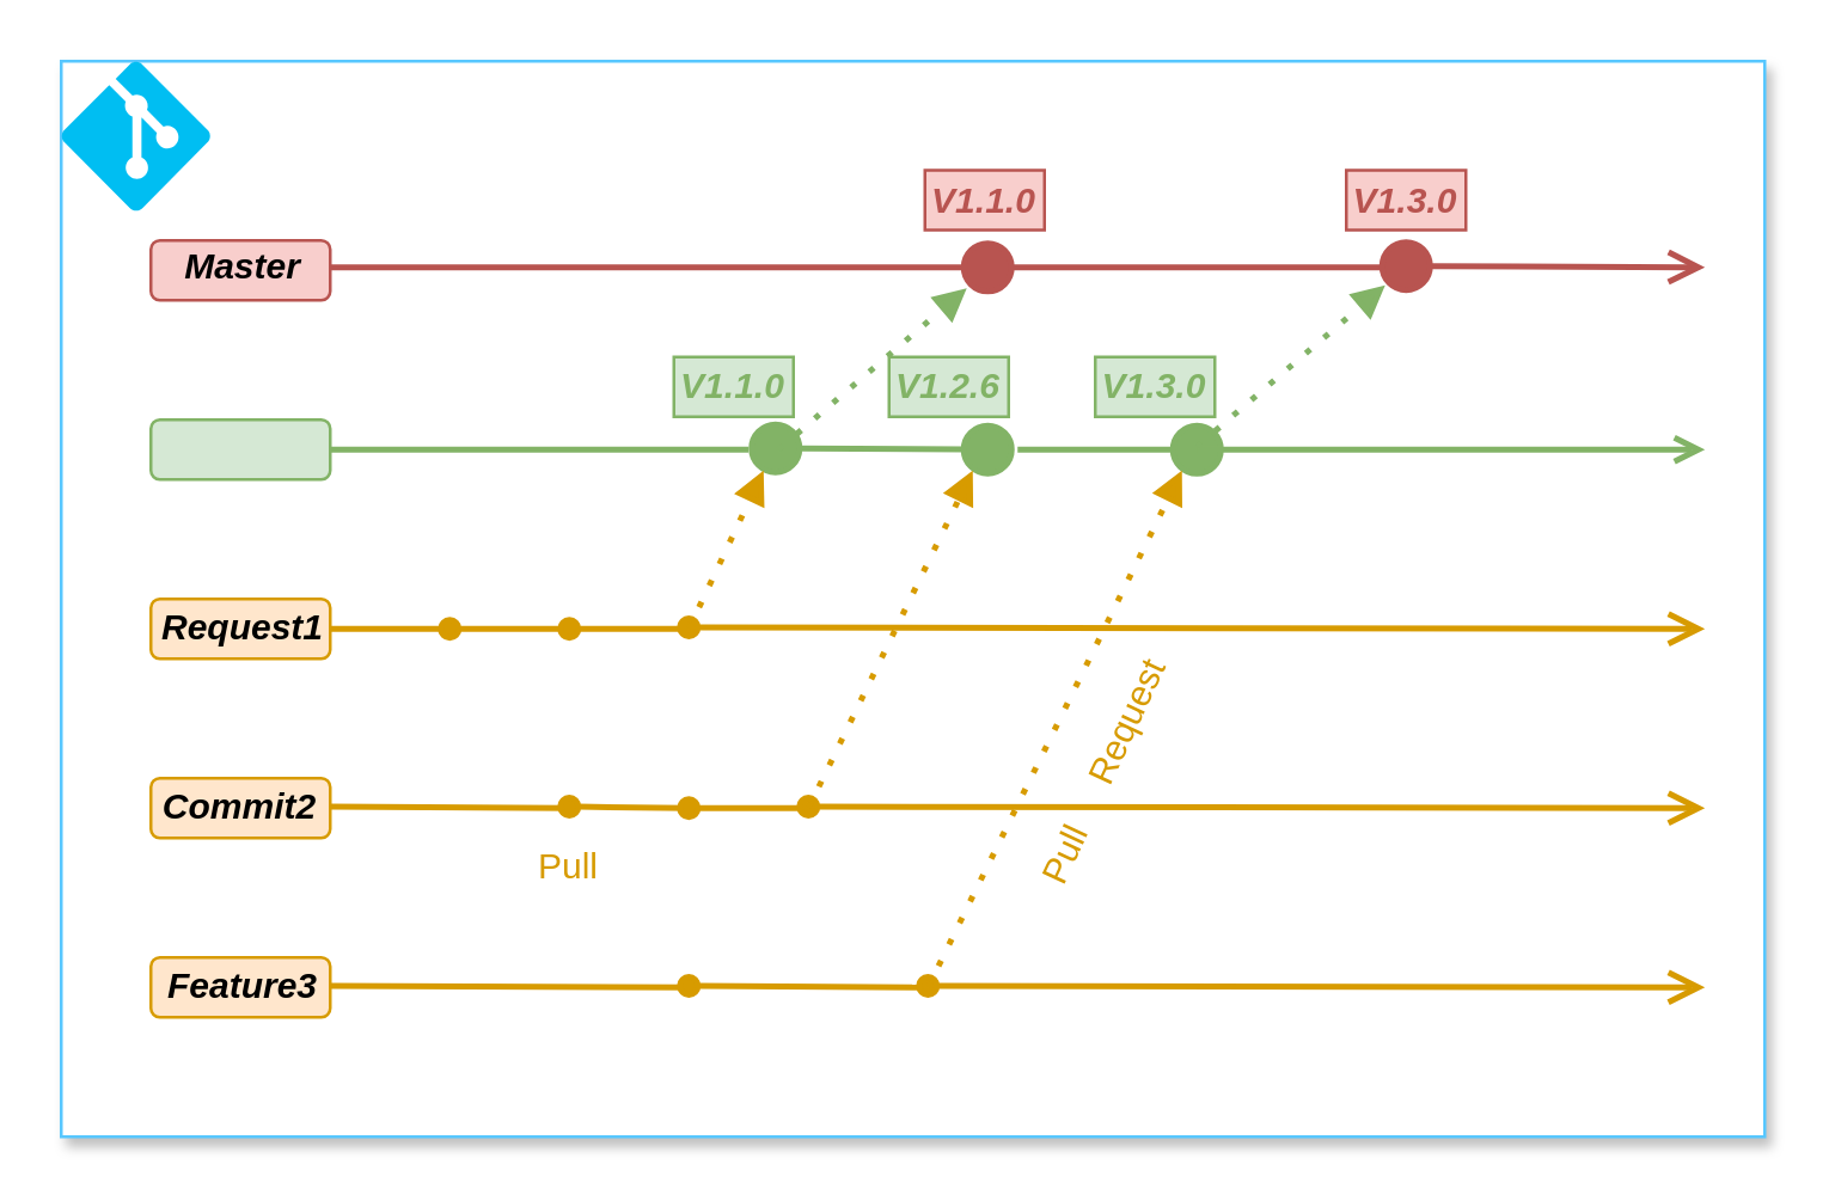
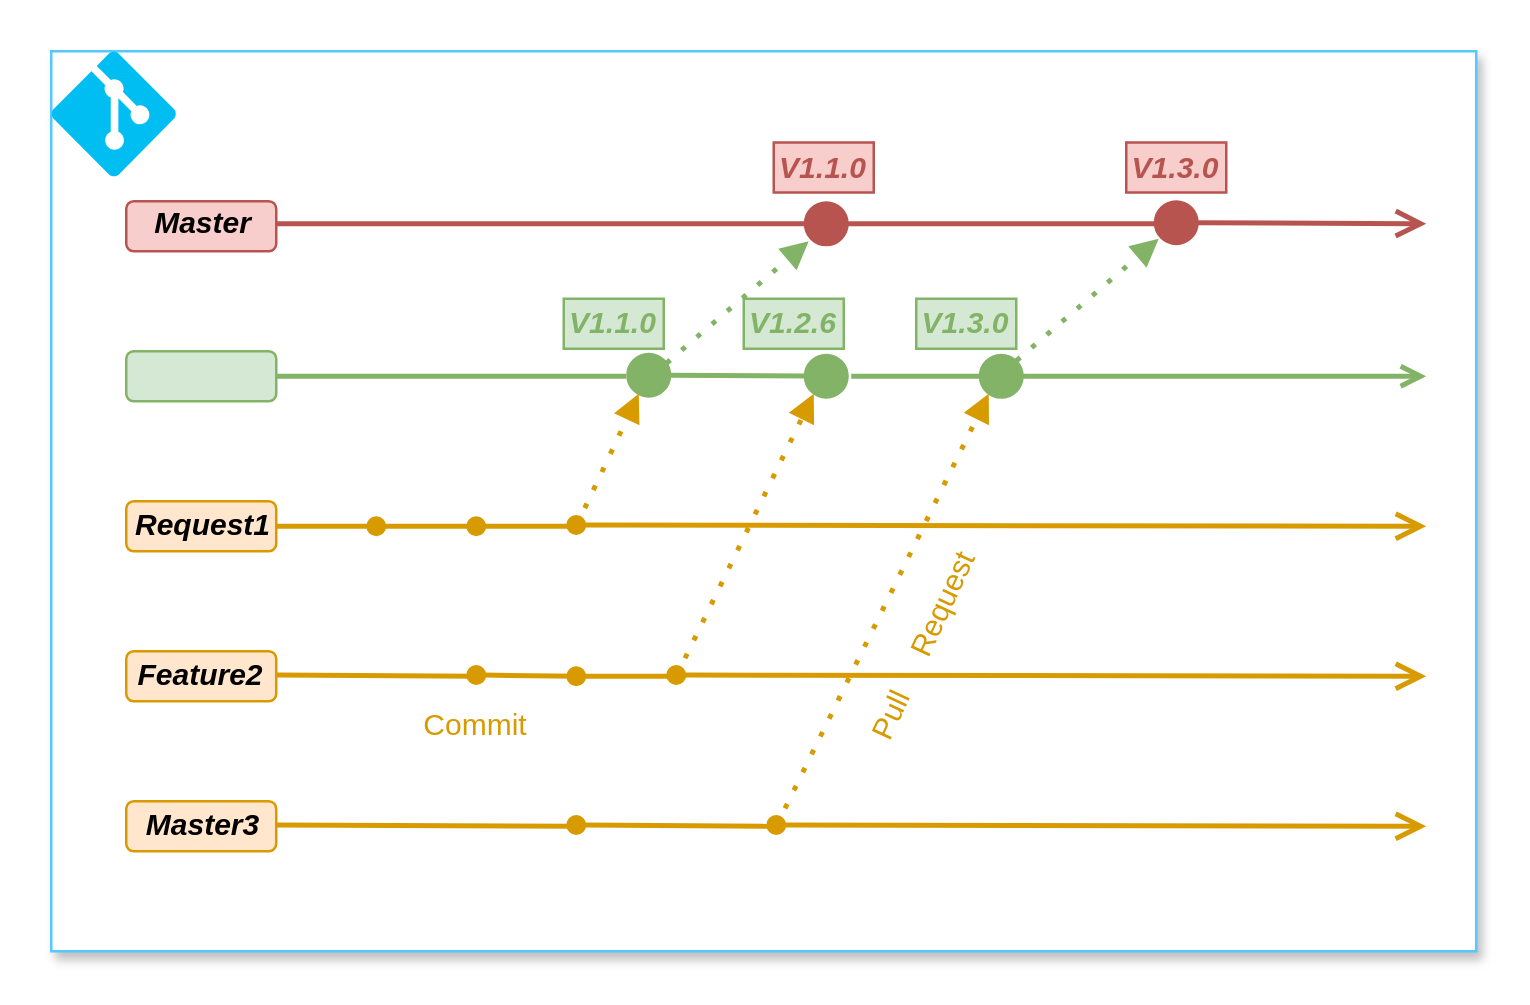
- <mxCell id="10" value="Commit2" style="text;html=1;strokeColor=none;fillColor=none;align=center;verticalAlign=middle;whiteSpace=wrap;rounded=0;fontStyle=3" parent="1" vertex="1"><mxGeometry x="60" y="260" width="40" height="20" as="geometry" /></mxCell>
+ <mxCell id="10" value="Feature2" style="text;html=1;strokeColor=none;fillColor=none;align=center;verticalAlign=middle;whiteSpace=wrap;rounded=0;fontStyle=3" parent="1" vertex="1"><mxGeometry x="60" y="260" width="40" height="20" as="geometry" /></mxCell>
- <mxCell id="42" value="&lt;font color=&quot;#d79b00&quot;&gt;Pull&lt;/font&gt;" style="text;html=1;strokeColor=none;fillColor=none;align=center;verticalAlign=middle;whiteSpace=wrap;rounded=0;shadow=1;glass=0;sketch=0;" parent="1" vertex="1"><mxGeometry x="170" y="280" width="40" height="20" as="geometry" /></mxCell>
+ <mxCell id="42" value="&lt;font color=&quot;#d79b00&quot;&gt;Commit&lt;/font&gt;" style="text;html=1;strokeColor=none;fillColor=none;align=center;verticalAlign=middle;whiteSpace=wrap;rounded=0;shadow=1;glass=0;sketch=0;" parent="1" vertex="1"><mxGeometry x="170" y="280" width="40" height="20" as="geometry" /></mxCell>
- <mxCell id="11" value="Feature3" style="text;html=1;strokeColor=none;fillColor=none;align=center;verticalAlign=middle;whiteSpace=wrap;rounded=0;fontStyle=3" parent="1" vertex="1"><mxGeometry x="61" y="320" width="40" height="20" as="geometry" /></mxCell>
+ <mxCell id="11" value="Master3" style="text;html=1;strokeColor=none;fillColor=none;align=center;verticalAlign=middle;whiteSpace=wrap;rounded=0;fontStyle=3" parent="1" vertex="1"><mxGeometry x="61" y="320" width="40" height="20" as="geometry" /></mxCell>
